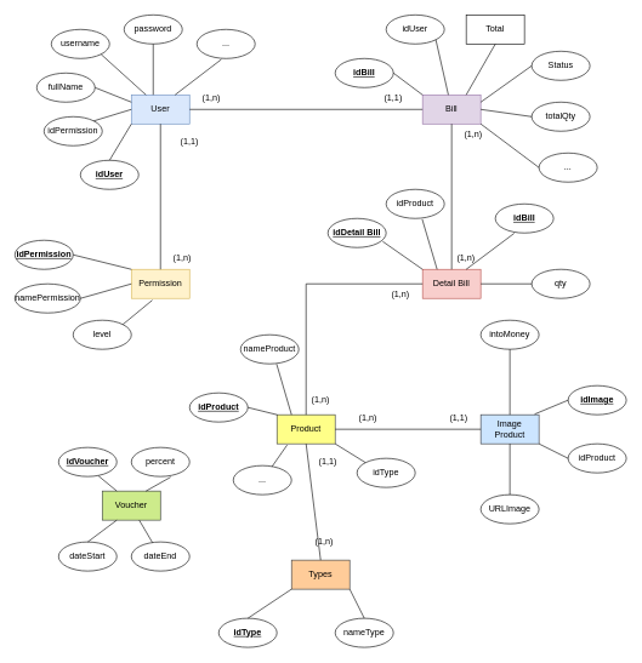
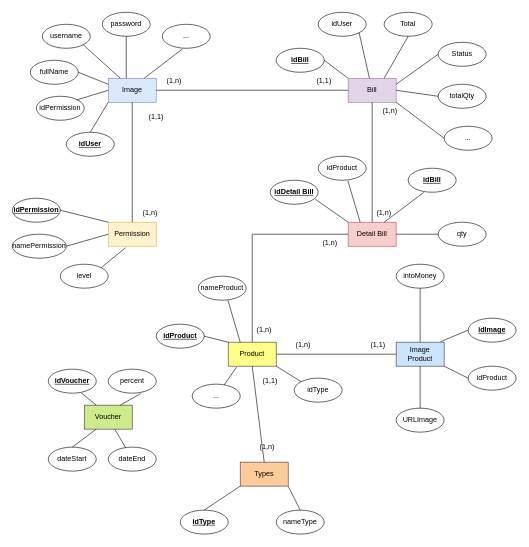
- <mxCell id="30" value="Total" style="whiteSpace=wrap;html=1;rounded=0;" vertex="1" parent="1"><mxGeometry x="640" y="20" width="80" height="40" as="geometry" /></mxCell>
+ <mxCell id="30" value="Total" style="ellipse;whiteSpace=wrap;html=1;" vertex="1" parent="1"><mxGeometry x="640" y="20" width="80" height="40" as="geometry" /></mxCell>
- <mxCell id="2" value="User" style="rounded=0;whiteSpace=wrap;html=1;fillColor=#dae8fc;strokeColor=#6c8ebf;" vertex="1" parent="1"><mxGeometry x="180" y="130" width="80" height="40" as="geometry" /></mxCell>
+ <mxCell id="2" value="Image" style="rounded=0;whiteSpace=wrap;html=1;fillColor=#dae8fc;strokeColor=#6c8ebf;" vertex="1" parent="1"><mxGeometry x="180" y="130" width="80" height="40" as="geometry" /></mxCell>
